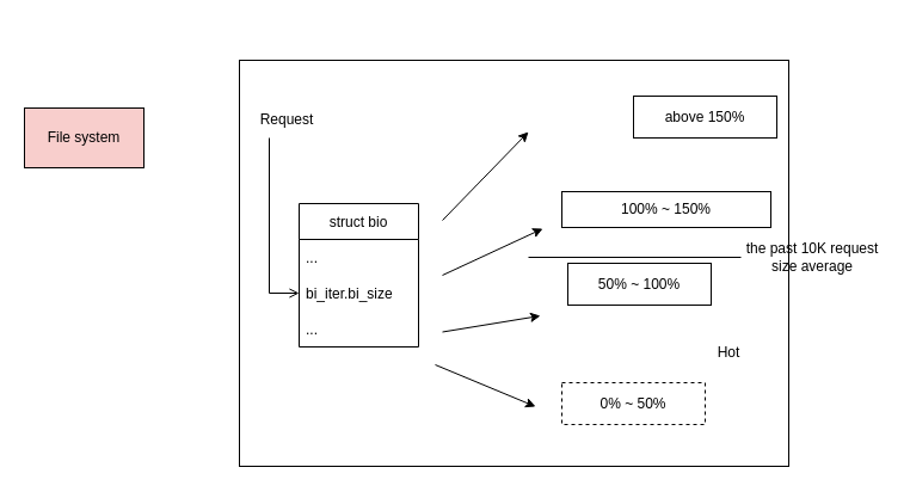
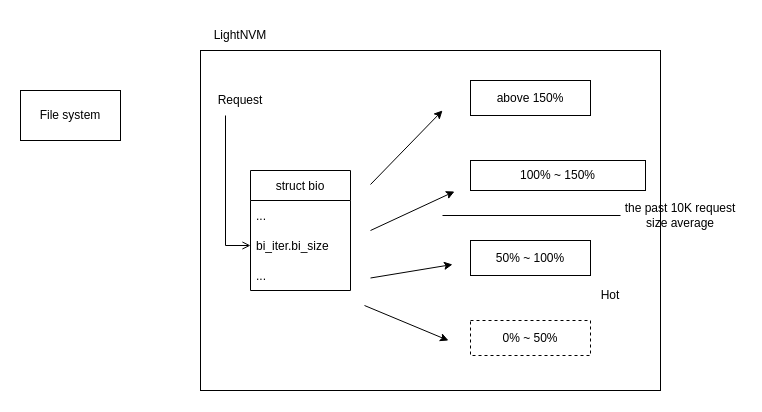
+ <mxCell id="18" value="LightNVM" style="text;html=1;strokeColor=none;fillColor=none;align=center;verticalAlign=middle;whiteSpace=wrap;rounded=0;" vertex="1" parent="1"><mxGeometry x="210" y="20" width="60" height="30" as="geometry" /></mxCell>
- <mxCell id="11" value="above 150%" style="rounded=0;whiteSpace=wrap;html=1;" vertex="1" parent="1"><mxGeometry x="530" y="80" width="120" height="35" as="geometry" /></mxCell>
+ <mxCell id="11" value="above 150%" style="rounded=0;whiteSpace=wrap;html=1;" vertex="1" parent="1"><mxGeometry x="470" y="80" width="120" height="35" as="geometry" /></mxCell>
- <mxCell id="2" value="File system" style="rounded=0;whiteSpace=wrap;html=1;fillColor=#f8cecc;" vertex="1" parent="1"><mxGeometry x="20" y="90" width="100" height="50" as="geometry" /></mxCell>
+ <mxCell id="2" value="File system" style="rounded=0;whiteSpace=wrap;html=1;" vertex="1" parent="1"><mxGeometry x="20" y="90" width="100" height="50" as="geometry" /></mxCell>
- <mxCell id="9" value="50% ~ 100%" style="rounded=0;whiteSpace=wrap;html=1;" vertex="1" parent="1"><mxGeometry x="475" y="220" width="120" height="35" as="geometry" /></mxCell>
+ <mxCell id="9" value="50% ~ 100%" style="rounded=0;whiteSpace=wrap;html=1;" vertex="1" parent="1"><mxGeometry x="470" y="240" width="120" height="35" as="geometry" /></mxCell>
